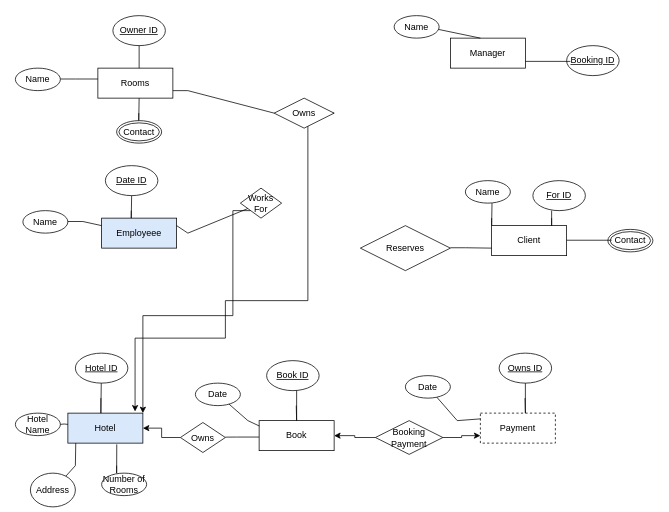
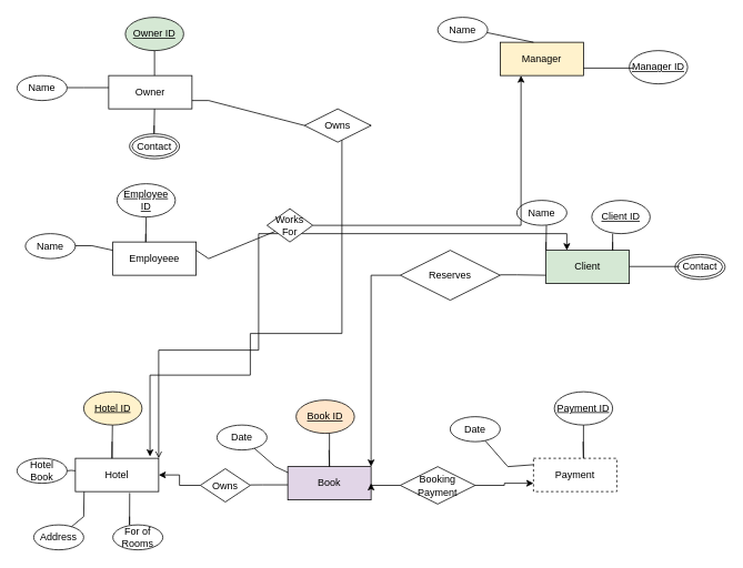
- <mxCell id="9" value="Owner ID" style="ellipse;whiteSpace=wrap;html=1;align=center;fontStyle=4;" parent="1" vertex="1"><mxGeometry x="150" width="70" height="40" as="geometry" y="20" /></mxCell>
+ <mxCell id="9" value="Owner ID" style="ellipse;whiteSpace=wrap;html=1;align=center;fontStyle=4;fillColor=#d5e8d4;" parent="1" vertex="1"><mxGeometry x="150" width="70" height="40" as="geometry" y="20" /></mxCell>
- <mxCell id="3" value="Manager" style="whiteSpace=wrap;html=1;align=center;" parent="1" vertex="1"><mxGeometry x="600" y="50" width="100" height="40" as="geometry" /></mxCell>
+ <mxCell id="3" value="Manager" style="whiteSpace=wrap;html=1;align=center;fillColor=#fff2cc;" parent="1" vertex="1"><mxGeometry x="600" y="50" width="100" height="40" as="geometry" /></mxCell>
- <mxCell id="16" value="Booking ID" style="ellipse;whiteSpace=wrap;html=1;align=center;fontStyle=4;" parent="1" vertex="1"><mxGeometry x="755" y="60" width="70" height="40" as="geometry" /></mxCell>
+ <mxCell id="16" value="Manager ID" style="ellipse;whiteSpace=wrap;html=1;align=center;fontStyle=4;" parent="1" vertex="1"><mxGeometry x="755" y="60" width="70" height="40" as="geometry" /></mxCell>
+ <mxCell id="51" style="edgeStyle=orthogonalEdgeStyle;rounded=0;orthogonalLoop=1;jettySize=auto;html=1;exitX=1;exitY=0.5;exitDx=0;exitDy=0;entryX=0.25;entryY=1;entryDx=0;entryDy=0;" parent="1" source="54" target="3" edge="1"><mxGeometry relative="1" as="geometry"><mxPoint x="600" y="160" as="targetPoint" /></mxGeometry></mxCell>
- <mxCell id="2" value="Rooms" style="whiteSpace=wrap;html=1;align=center;" parent="1" vertex="1"><mxGeometry x="130" y="90" width="100" height="40" as="geometry" /></mxCell>
+ <mxCell id="2" value="Owner" style="whiteSpace=wrap;html=1;align=center;" parent="1" vertex="1"><mxGeometry x="130" y="90" width="100" height="40" as="geometry" /></mxCell>
- <mxCell id="18" value="Date ID" style="ellipse;whiteSpace=wrap;html=1;align=center;fontStyle=4;" parent="1" vertex="1"><mxGeometry x="140" y="220" width="70" height="40" as="geometry" /></mxCell>
+ <mxCell id="18" value="Employee ID" style="ellipse;whiteSpace=wrap;html=1;align=center;fontStyle=4;" parent="1" vertex="1"><mxGeometry x="140" y="220" width="70" height="40" as="geometry" /></mxCell>
- <mxCell id="19" value="For ID" style="ellipse;whiteSpace=wrap;html=1;align=center;fontStyle=4;" parent="1" vertex="1"><mxGeometry x="710" y="240" width="70" height="40" as="geometry" /></mxCell>
+ <mxCell id="19" value="Client ID" style="ellipse;whiteSpace=wrap;html=1;align=center;fontStyle=4;" parent="1" vertex="1"><mxGeometry x="710" y="240" width="70" height="40" as="geometry" /></mxCell>
+ <mxCell id="53" style="edgeStyle=orthogonalEdgeStyle;rounded=0;orthogonalLoop=1;jettySize=auto;html=1;exitX=1;exitY=1;exitDx=0;exitDy=0;entryX=0.25;entryY=0;entryDx=0;entryDy=0;" parent="1" source="54" target="5" edge="1"><mxGeometry relative="1" as="geometry"><mxPoint x="630" y="290" as="targetPoint" /></mxGeometry></mxCell>
- <mxCell id="4" value="Employeee" style="whiteSpace=wrap;html=1;align=center;fillColor=#dae8fc;" parent="1" vertex="1"><mxGeometry x="135" y="290" width="100" height="40" as="geometry" /></mxCell>
+ <mxCell id="4" value="Employeee" style="whiteSpace=wrap;html=1;align=center;" parent="1" vertex="1"><mxGeometry x="135" y="290" width="100" height="40" as="geometry" /></mxCell>
- <mxCell id="5" value="Client" style="whiteSpace=wrap;html=1;align=center;" parent="1" vertex="1"><mxGeometry x="655" y="300" width="100" height="40" as="geometry" /></mxCell>
+ <mxCell id="5" value="Client" style="whiteSpace=wrap;html=1;align=center;fillColor=#d5e8d4;" parent="1" vertex="1"><mxGeometry x="655" y="300" width="100" height="40" as="geometry" /></mxCell>
+ <mxCell id="47" style="edgeStyle=orthogonalEdgeStyle;rounded=0;orthogonalLoop=1;jettySize=auto;html=1;exitX=0;exitY=0.5;exitDx=0;exitDy=0;entryX=1;entryY=0;entryDx=0;entryDy=0;" parent="1" source="48" target="8" edge="1"><mxGeometry relative="1" as="geometry" /></mxCell>
- <mxCell id="21" value="Hotel ID" style="ellipse;whiteSpace=wrap;html=1;align=center;fontStyle=4;" parent="1" vertex="1"><mxGeometry x="100" y="470" width="70" height="40" as="geometry" /></mxCell>
+ <mxCell id="21" value="Hotel ID" style="ellipse;whiteSpace=wrap;html=1;align=center;fontStyle=4;fillColor=#fff2cc;" parent="1" vertex="1"><mxGeometry x="100" y="470" width="70" height="40" as="geometry" /></mxCell>
- <mxCell id="27" value="Owns ID" style="ellipse;whiteSpace=wrap;html=1;align=center;fontStyle=4;" parent="1" vertex="1"><mxGeometry x="665" y="470" width="70" height="40" as="geometry" /></mxCell>
+ <mxCell id="27" value="Payment ID" style="ellipse;whiteSpace=wrap;html=1;align=center;fontStyle=4;" parent="1" vertex="1"><mxGeometry x="665" y="470" width="70" height="40" as="geometry" /></mxCell>
- <mxCell id="25" value="Book ID" style="ellipse;whiteSpace=wrap;html=1;align=center;fontStyle=4;" parent="1" vertex="1"><mxGeometry x="355" y="480" width="70" height="40" as="geometry" /></mxCell>
+ <mxCell id="25" value="Book ID" style="ellipse;whiteSpace=wrap;html=1;align=center;fontStyle=4;fillColor=#ffe6cc;" parent="1" vertex="1"><mxGeometry x="355" y="480" width="70" height="40" as="geometry" /></mxCell>
- <mxCell id="52" style="edgeStyle=orthogonalEdgeStyle;rounded=0;orthogonalLoop=1;jettySize=auto;html=1;exitX=0;exitY=1;exitDx=0;exitDy=0;entryX=1;entryY=0;entryDx=0;entryDy=0;" parent="1" source="54" target="6" edge="1"><mxGeometry relative="1" as="geometry"><mxPoint x="290" y="420" as="targetPoint" /><Array as="points"><mxPoint x="310" y="280" /><mxPoint x="310" y="420" /><mxPoint x="190" y="420" /></Array></mxGeometry></mxCell>
+ <mxCell id="52" style="edgeStyle=orthogonalEdgeStyle;rounded=0;orthogonalLoop=1;jettySize=auto;html=1;exitX=0;exitY=1;exitDx=0;exitDy=0;entryX=1;entryY=0;entryDx=0;entryDy=0;endArrow=open;" parent="1" source="54" target="6" edge="1"><mxGeometry relative="1" as="geometry"><mxPoint x="290" y="420" as="targetPoint" /><Array as="points"><mxPoint x="310" y="280" /><mxPoint x="310" y="420" /><mxPoint x="190" y="420" /></Array></mxGeometry></mxCell>
- <mxCell id="22" value="Hotel Name" style="ellipse;whiteSpace=wrap;html=1;align=center;" parent="1" vertex="1"><mxGeometry y="550" width="60" height="30" as="geometry" x="20" /></mxCell>
+ <mxCell id="22" value="Hotel Book" style="ellipse;whiteSpace=wrap;html=1;align=center;" parent="1" vertex="1"><mxGeometry y="550" width="60" height="30" as="geometry" x="20" /></mxCell>
- <mxCell id="6" value="Hotel" style="whiteSpace=wrap;html=1;align=center;fillColor=#dae8fc;" parent="1" vertex="1"><mxGeometry x="90" y="550" width="100" height="40" as="geometry" /></mxCell>
+ <mxCell id="6" value="Hotel" style="whiteSpace=wrap;html=1;align=center;" parent="1" vertex="1"><mxGeometry x="90" y="550" width="100" height="40" as="geometry" /></mxCell>
- <mxCell id="8" value="Book" style="whiteSpace=wrap;html=1;align=center;" parent="1" vertex="1"><mxGeometry x="345" y="560" width="100" height="40" as="geometry" /></mxCell>
+ <mxCell id="8" value="Book" style="whiteSpace=wrap;html=1;align=center;fillColor=#e1d5e7;" parent="1" vertex="1"><mxGeometry x="345" y="560" width="100" height="40" as="geometry" /></mxCell>
- <mxCell id="43" value="Booking Payment" style="shape=rhombus;perimeter=rhombusPerimeter;whiteSpace=wrap;html=1;align=center;" parent="1" vertex="1"><mxGeometry x="500" y="560" width="90" height="45" as="geometry" /></mxCell>
+ <mxCell id="43" value="Booking Payment" style="shape=rhombus;perimeter=rhombusPerimeter;whiteSpace=wrap;html=1;align=center;" parent="1" vertex="1"><mxGeometry x="480" y="560" width="90" height="45" as="geometry" /></mxCell>
- <mxCell id="24" value="Number of Rooms" style="ellipse;whiteSpace=wrap;html=1;align=center;" parent="1" vertex="1"><mxGeometry x="135" y="630" width="60" height="30" as="geometry" /></mxCell>
+ <mxCell id="24" value="For of Rooms" style="ellipse;whiteSpace=wrap;html=1;align=center;" parent="1" vertex="1"><mxGeometry x="135" y="630" width="60" height="30" as="geometry" /></mxCell>
- <mxCell id="23" value="Address" style="ellipse;whiteSpace=wrap;html=1;align=center;" parent="1" vertex="1"><mxGeometry x="40" y="630" width="60" height="45" as="geometry" /></mxCell>
+ <mxCell id="23" value="Address" style="ellipse;whiteSpace=wrap;html=1;align=center;" parent="1" vertex="1"><mxGeometry x="40" y="630" width="60" height="30" as="geometry" /></mxCell>
